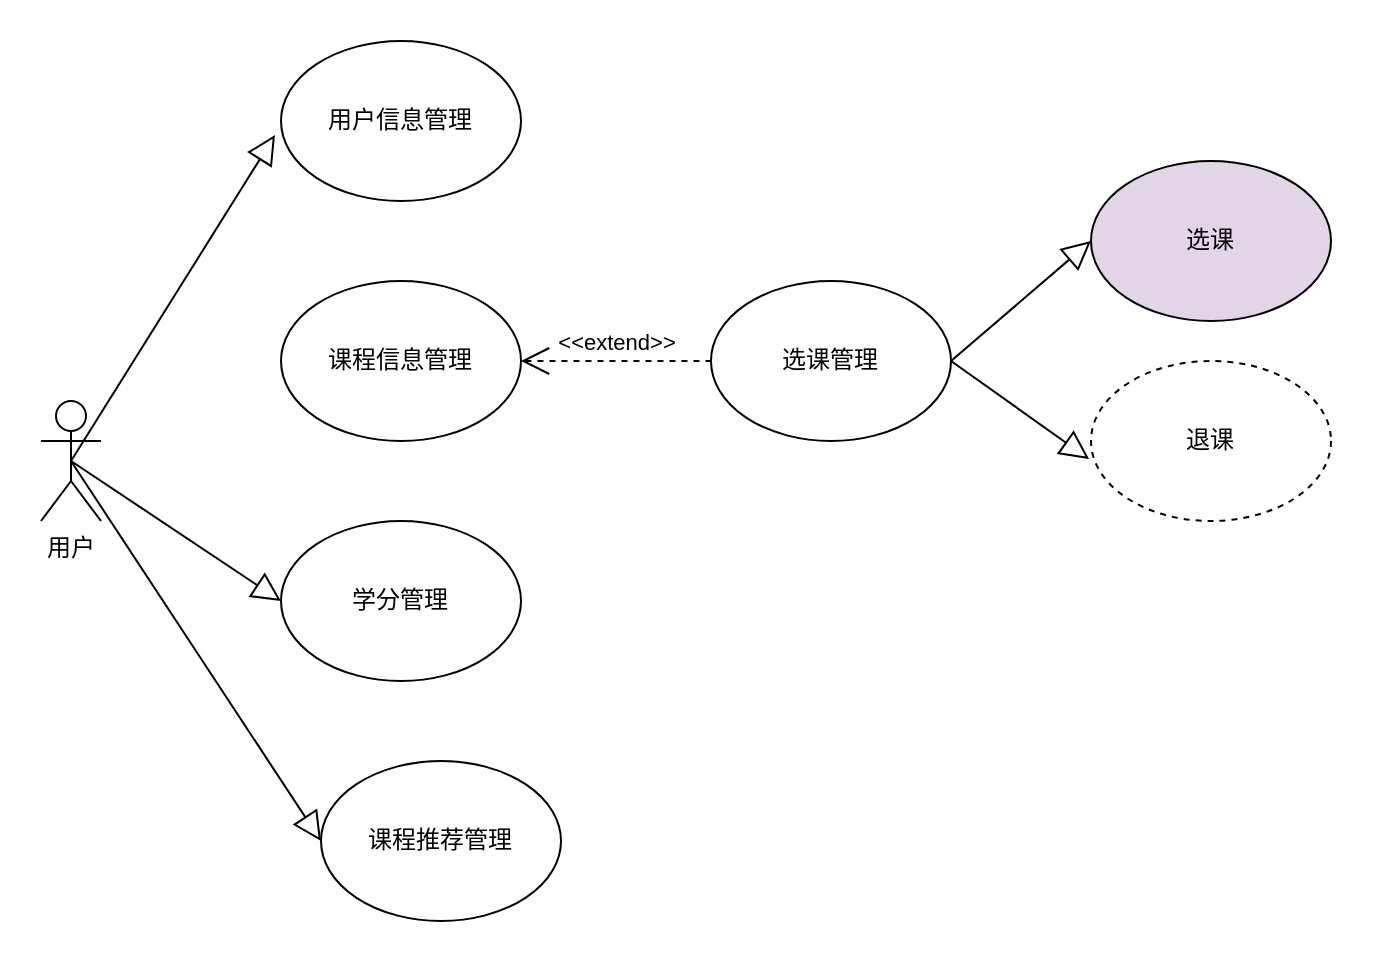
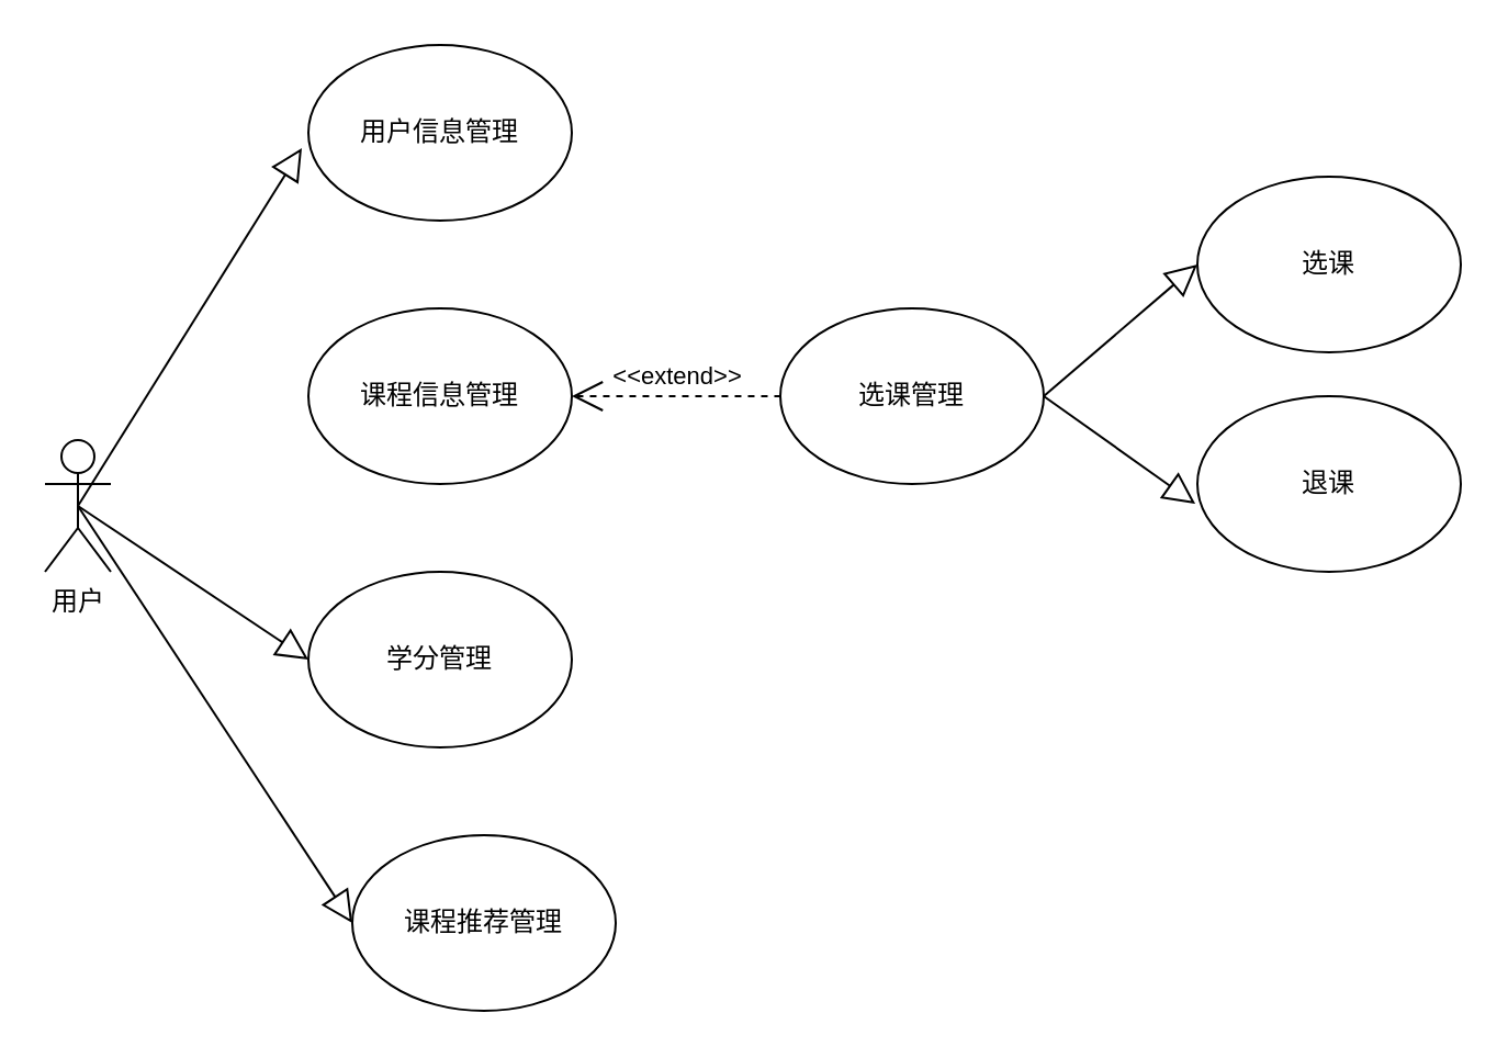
- <mxCell id="9" value="选课" style="ellipse;whiteSpace=wrap;html=1;fillColor=#e1d5e7;" vertex="1" parent="1"><mxGeometry x="545" y="80" width="120" height="80" as="geometry" /></mxCell>
+ <mxCell id="9" value="选课" style="ellipse;whiteSpace=wrap;html=1;" vertex="1" parent="1"><mxGeometry x="545" y="80" width="120" height="80" as="geometry" /></mxCell>
- <mxCell id="10" value="退课" style="ellipse;whiteSpace=wrap;html=1;dashed=1;" vertex="1" parent="1"><mxGeometry x="545" y="180" width="120" height="80" as="geometry" /></mxCell>
+ <mxCell id="10" value="退课" style="ellipse;whiteSpace=wrap;html=1;" vertex="1" parent="1"><mxGeometry x="545" y="180" width="120" height="80" as="geometry" /></mxCell>
